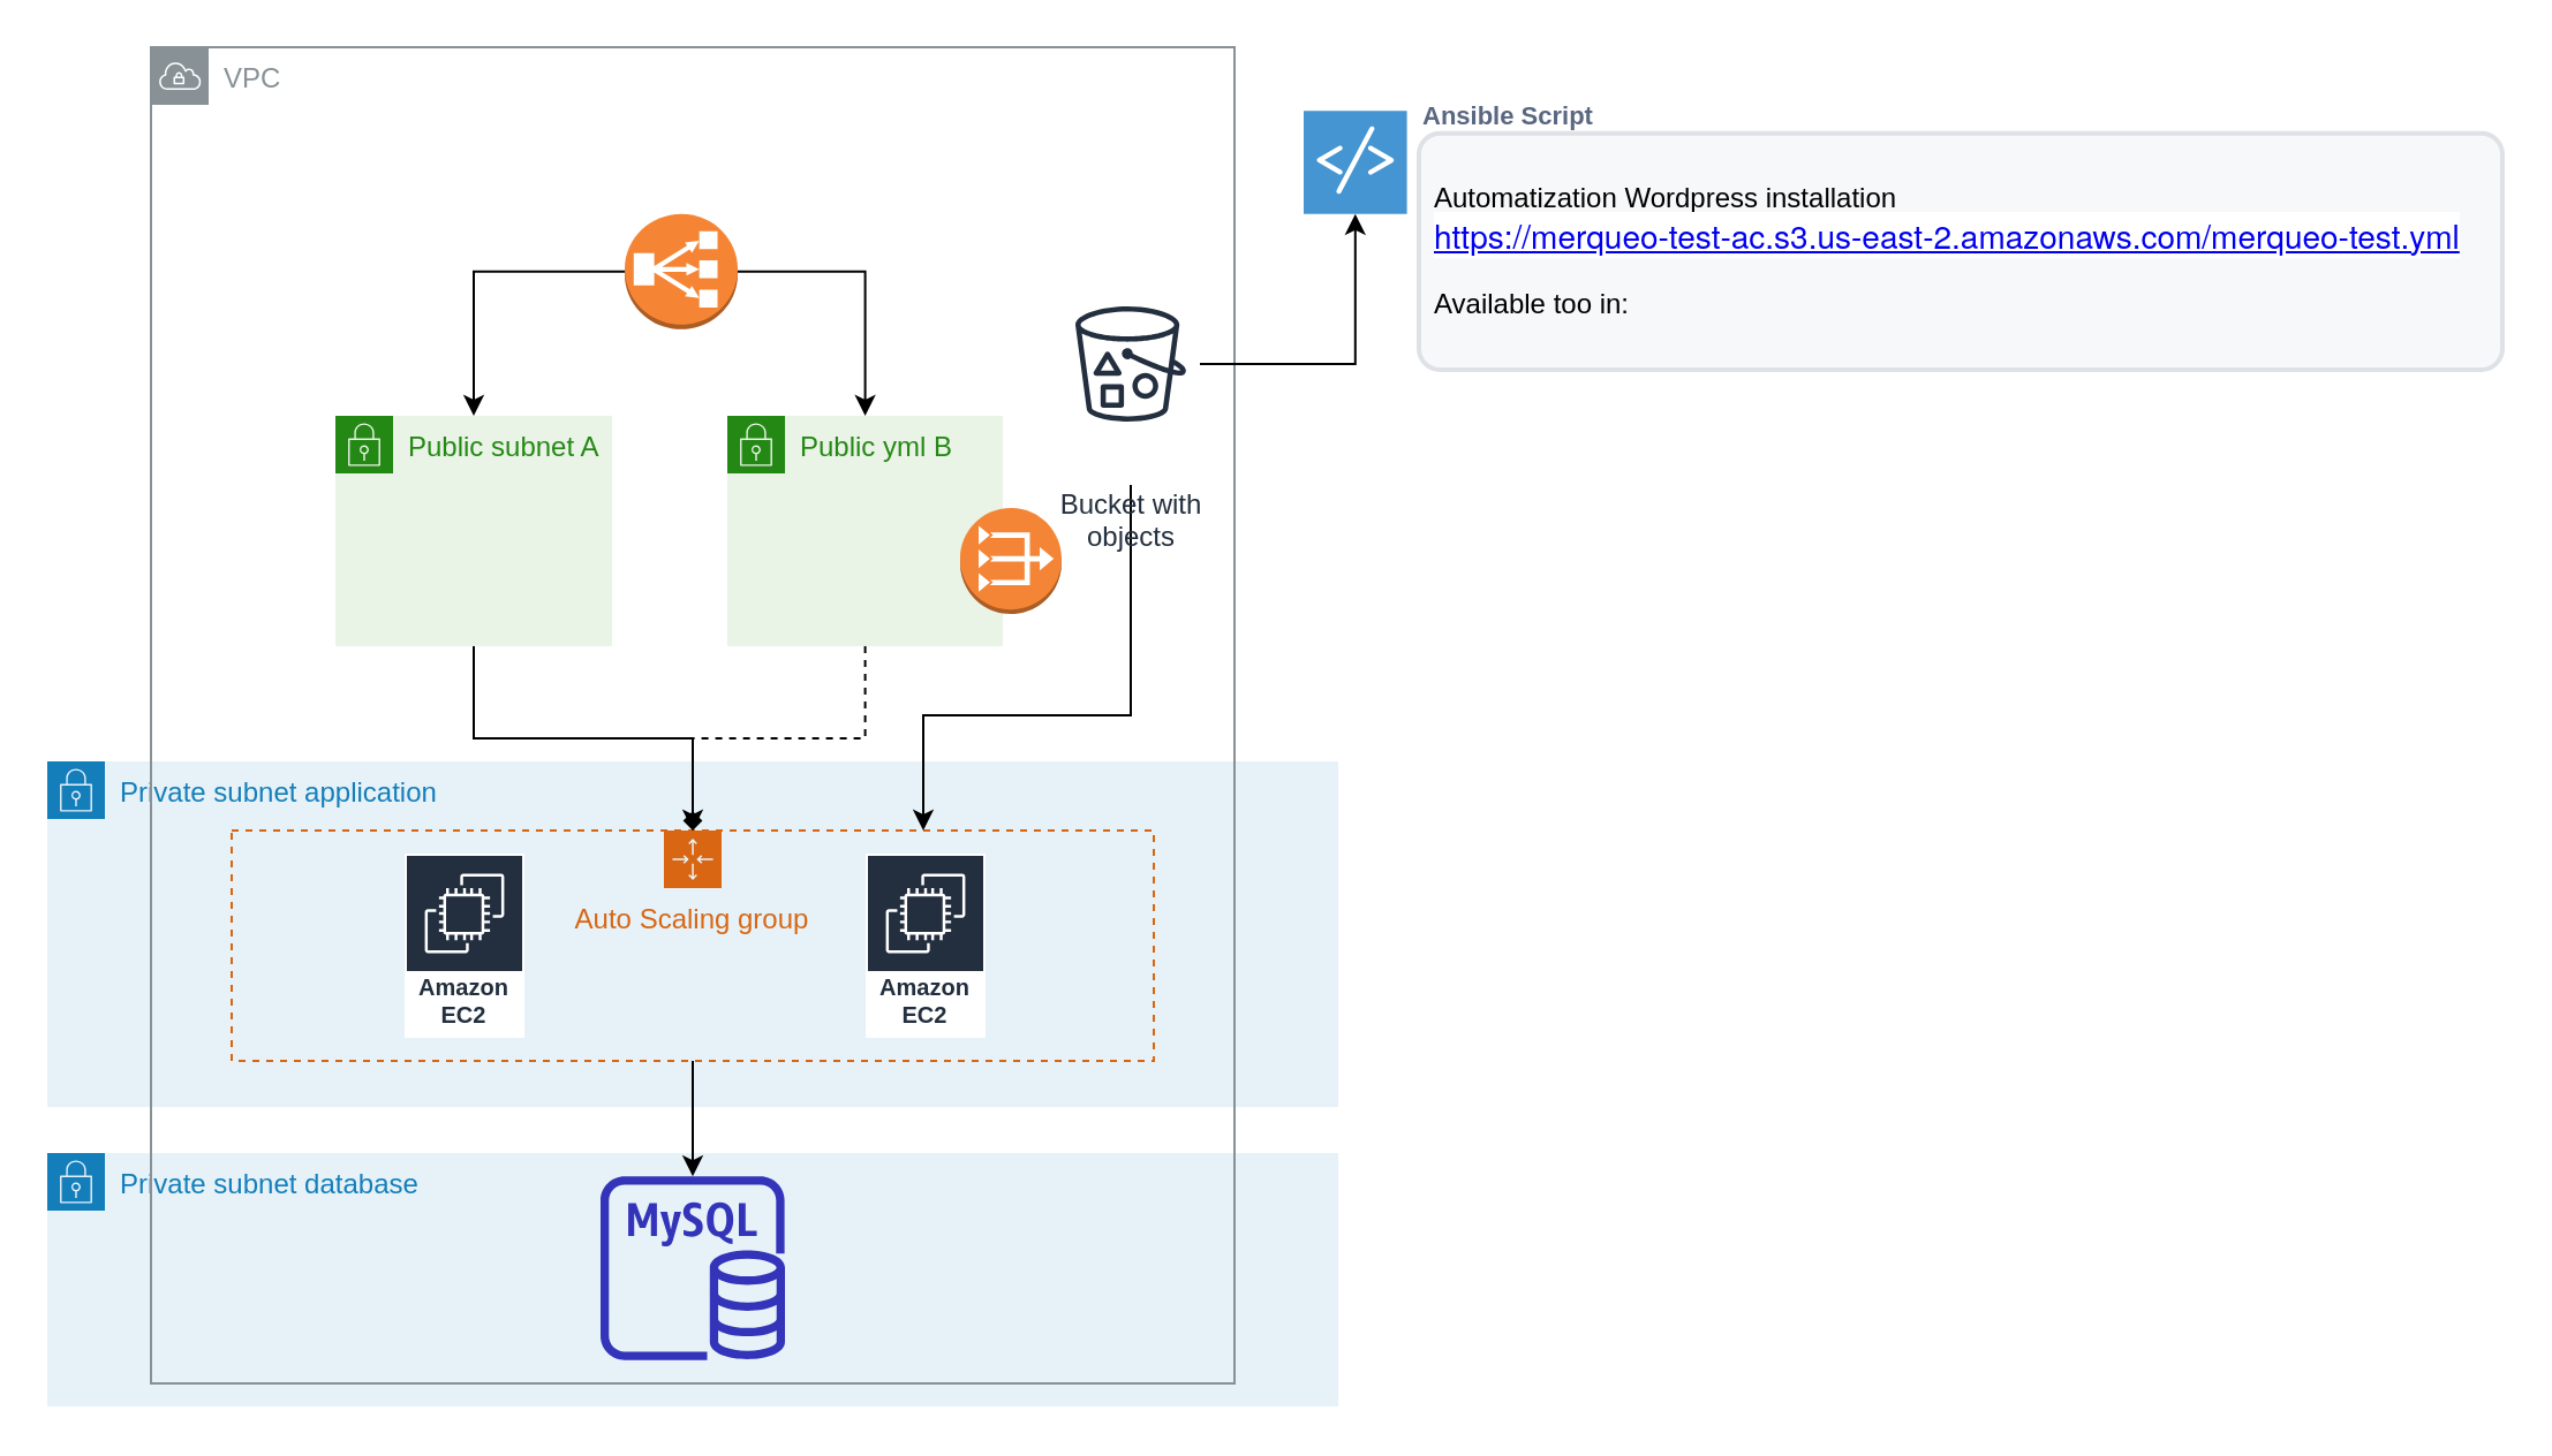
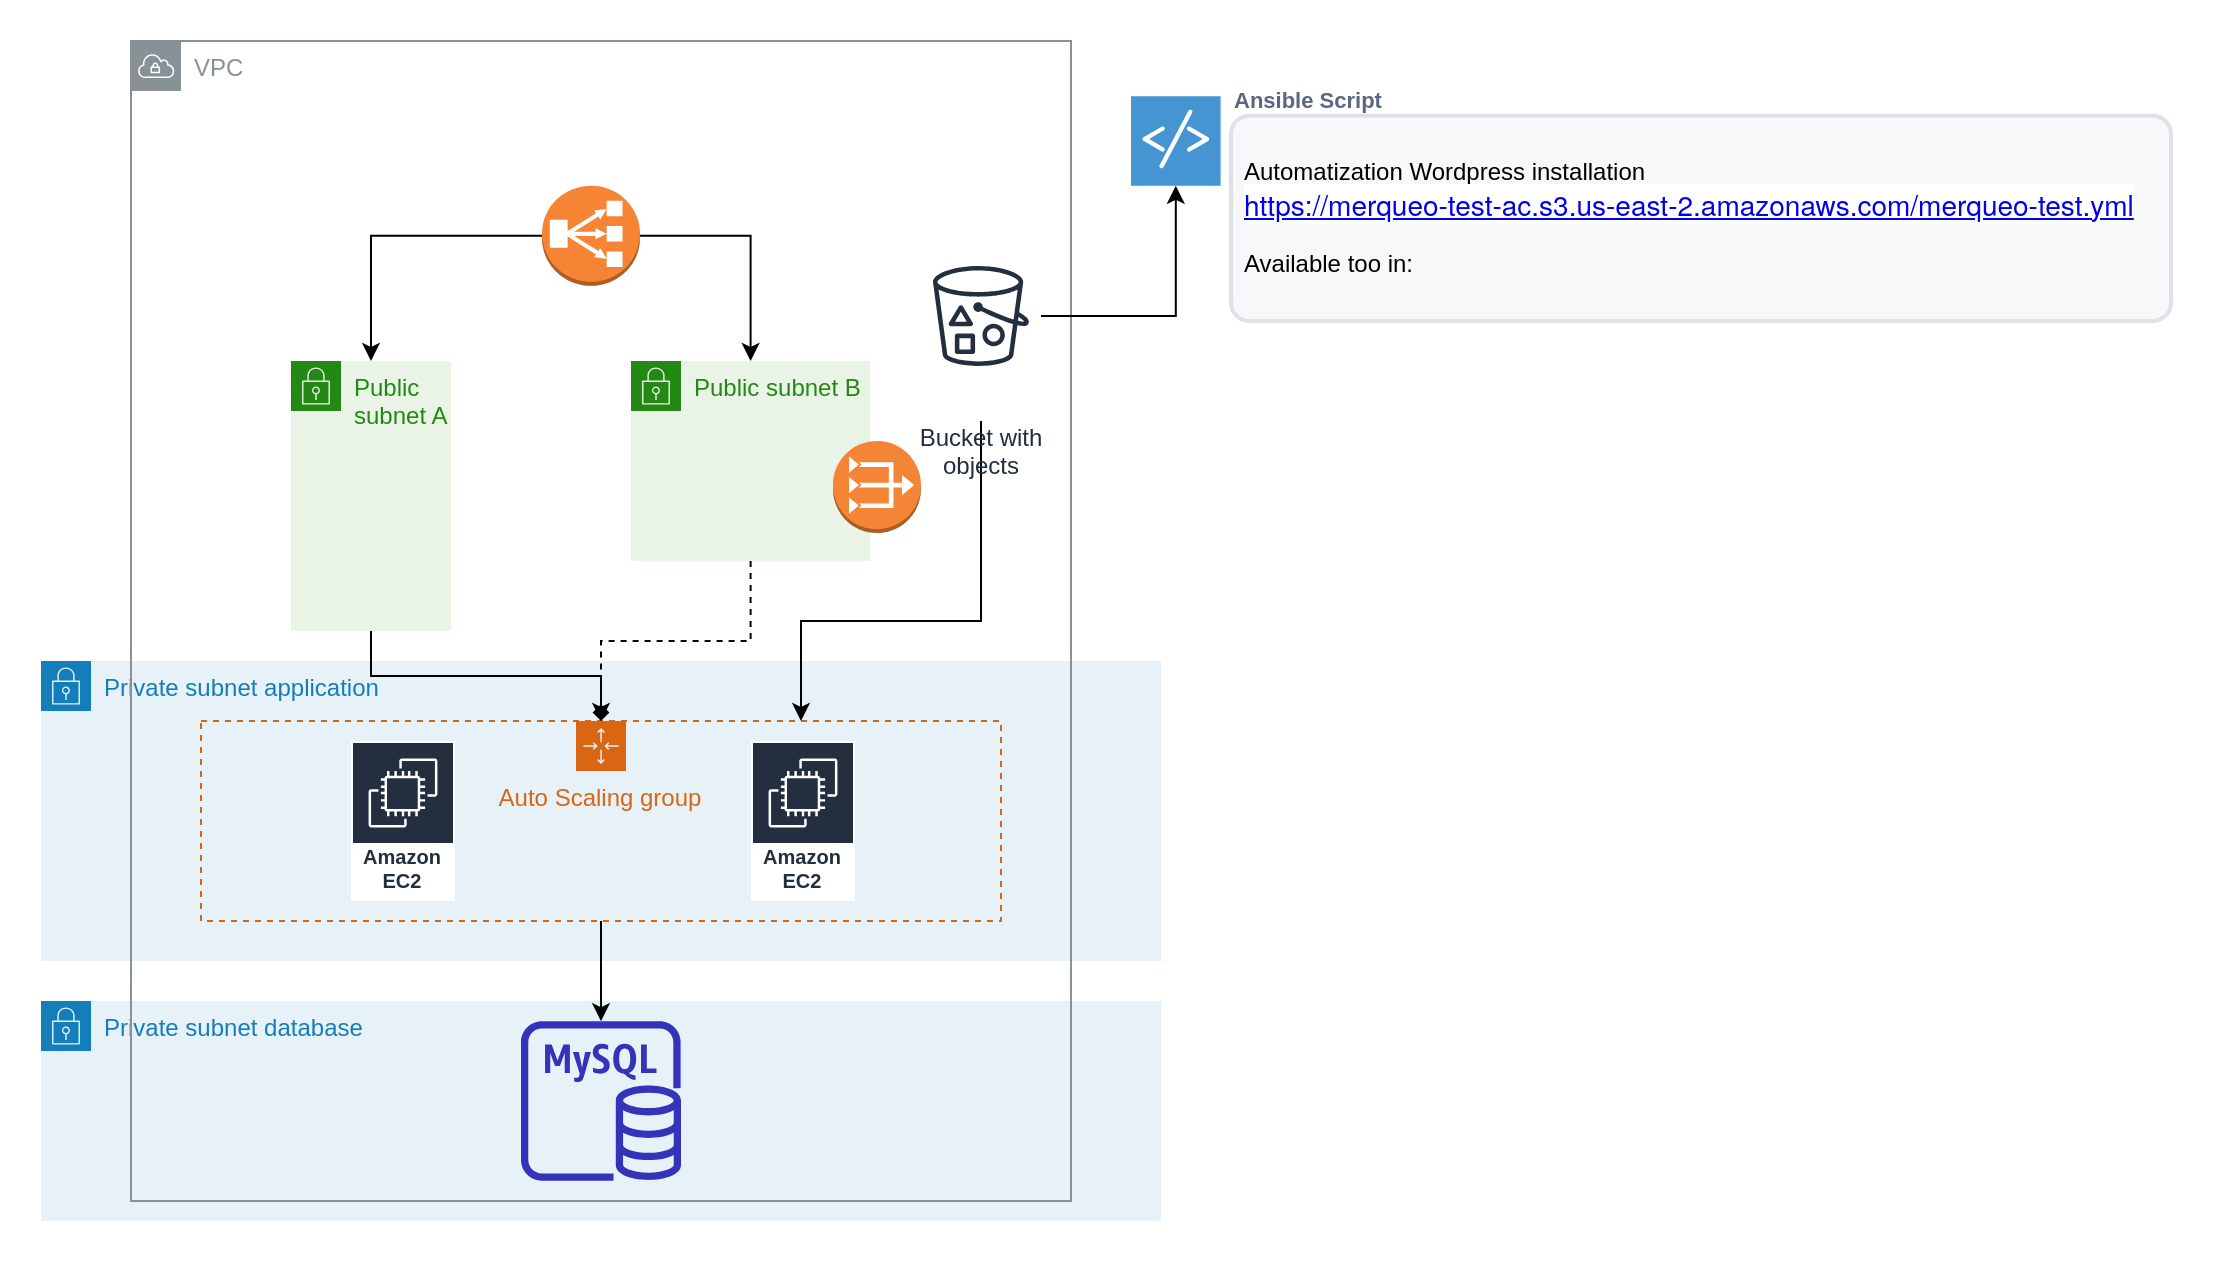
- <mxCell id="22" value="Public yml B" style="points=[[0,0],[0.25,0],[0.5,0],[0.75,0],[1,0],[1,0.25],[1,0.5],[1,0.75],[1,1],[0.75,1],[0.5,1],[0.25,1],[0,1],[0,0.75],[0,0.5],[0,0.25]];outlineConnect=0;gradientColor=none;html=1;whiteSpace=wrap;fontSize=12;fontStyle=0;shape=mxgraph.aws4.group;grIcon=mxgraph.aws4.group_security_group;grStroke=0;strokeColor=#248814;fillColor=#E9F3E6;verticalAlign=top;align=left;spacingLeft=30;fontColor=#248814;dashed=0;" vertex="1" parent="1"><mxGeometry x="315" y="180" width="119.5" height="100" as="geometry" /></mxCell>
+ <mxCell id="22" value="Public subnet B" style="points=[[0,0],[0.25,0],[0.5,0],[0.75,0],[1,0],[1,0.25],[1,0.5],[1,0.75],[1,1],[0.75,1],[0.5,1],[0.25,1],[0,1],[0,0.75],[0,0.5],[0,0.25]];outlineConnect=0;gradientColor=none;html=1;whiteSpace=wrap;fontSize=12;fontStyle=0;shape=mxgraph.aws4.group;grIcon=mxgraph.aws4.group_security_group;grStroke=0;strokeColor=#248814;fillColor=#E9F3E6;verticalAlign=top;align=left;spacingLeft=30;fontColor=#248814;dashed=0;" vertex="1" parent="1"><mxGeometry x="315" y="180" width="119.5" height="100" as="geometry" /></mxCell>
- <mxCell id="20" value="Public subnet A" style="points=[[0,0],[0.25,0],[0.5,0],[0.75,0],[1,0],[1,0.25],[1,0.5],[1,0.75],[1,1],[0.75,1],[0.5,1],[0.25,1],[0,1],[0,0.75],[0,0.5],[0,0.25]];outlineConnect=0;gradientColor=none;html=1;whiteSpace=wrap;fontSize=12;fontStyle=0;shape=mxgraph.aws4.group;grIcon=mxgraph.aws4.group_security_group;grStroke=0;strokeColor=#248814;fillColor=#E9F3E6;verticalAlign=top;align=left;spacingLeft=30;fontColor=#248814;dashed=0;" vertex="1" parent="1"><mxGeometry x="145" y="180" width="120" height="100" as="geometry" /></mxCell>
+ <mxCell id="20" value="Public subnet A" style="points=[[0,0],[0.25,0],[0.5,0],[0.75,0],[1,0],[1,0.25],[1,0.5],[1,0.75],[1,1],[0.75,1],[0.5,1],[0.25,1],[0,1],[0,0.75],[0,0.5],[0,0.25]];outlineConnect=0;gradientColor=none;html=1;whiteSpace=wrap;fontSize=12;fontStyle=0;shape=mxgraph.aws4.group;grIcon=mxgraph.aws4.group_security_group;grStroke=0;strokeColor=#248814;fillColor=#E9F3E6;verticalAlign=top;align=left;spacingLeft=30;fontColor=#248814;dashed=0;" vertex="1" parent="1"><mxGeometry x="145" y="180" width="80" height="135" as="geometry" /></mxCell>
